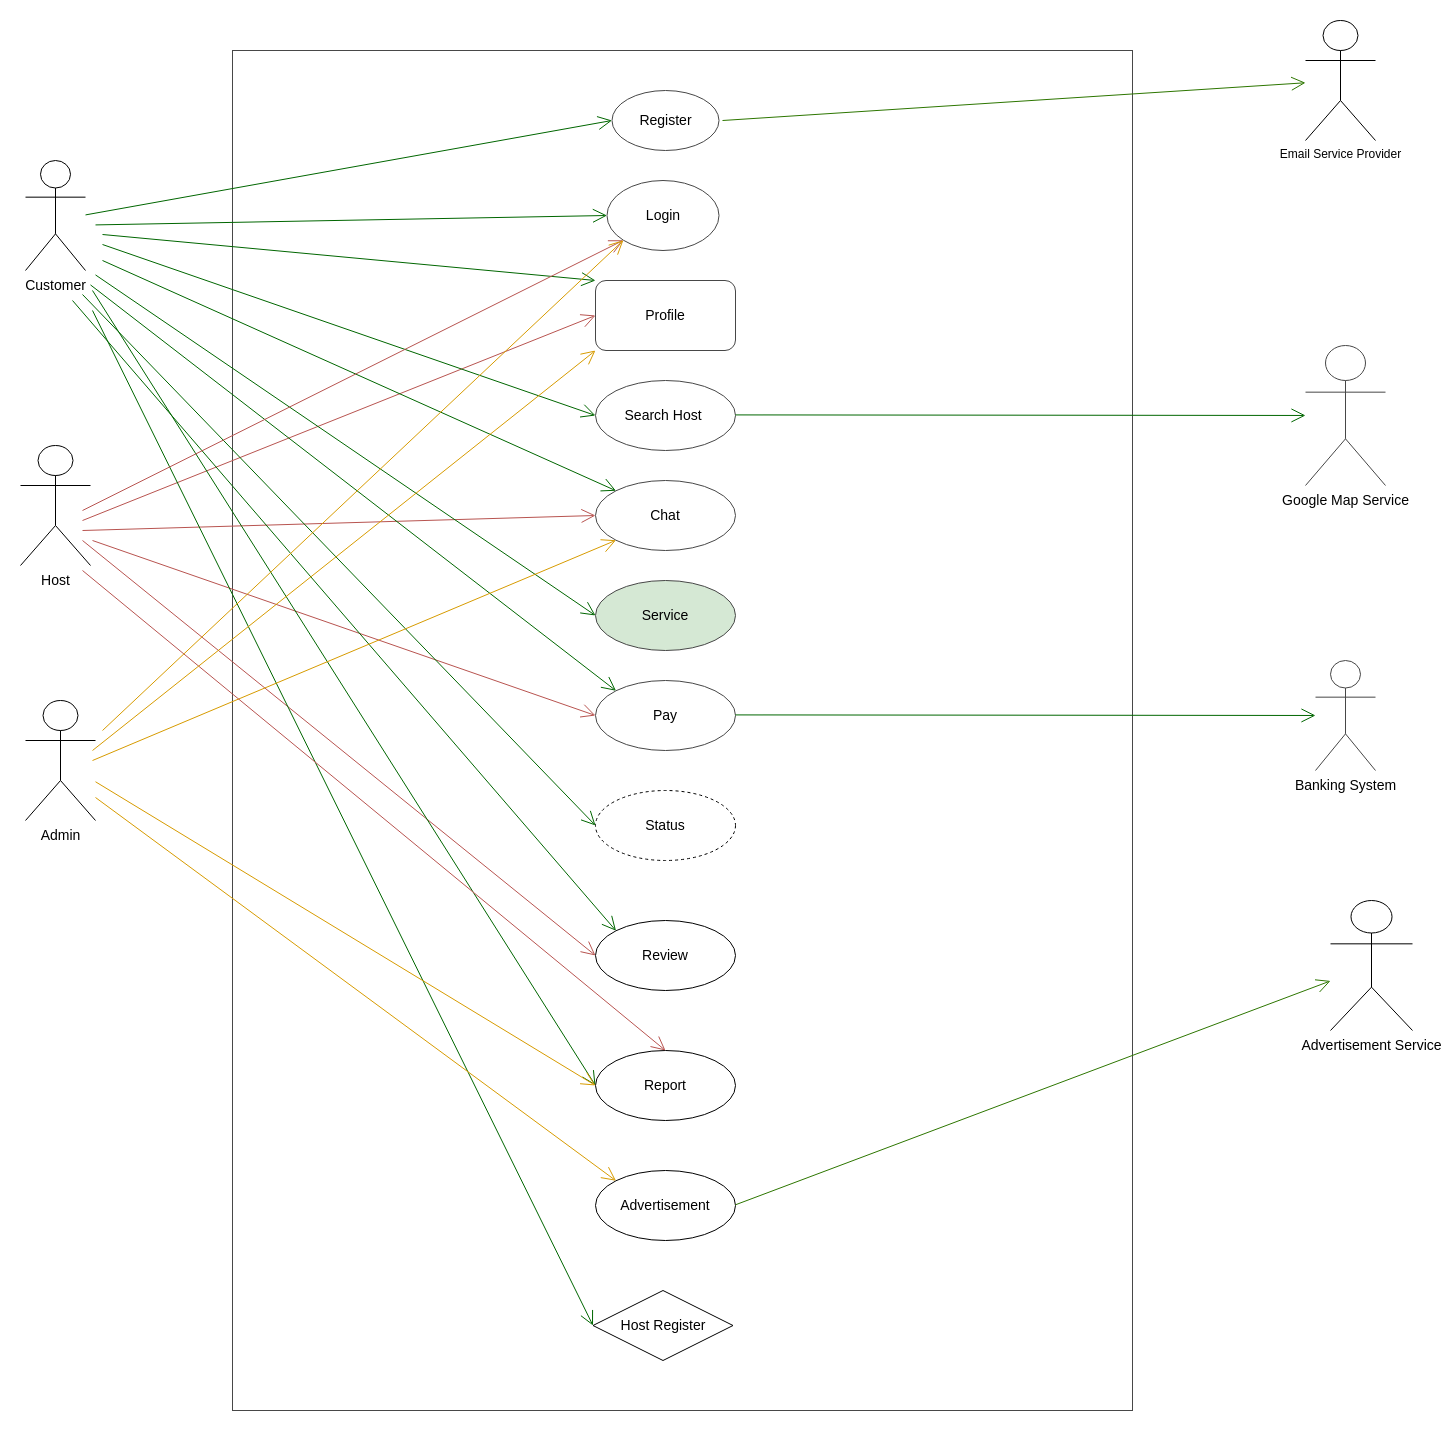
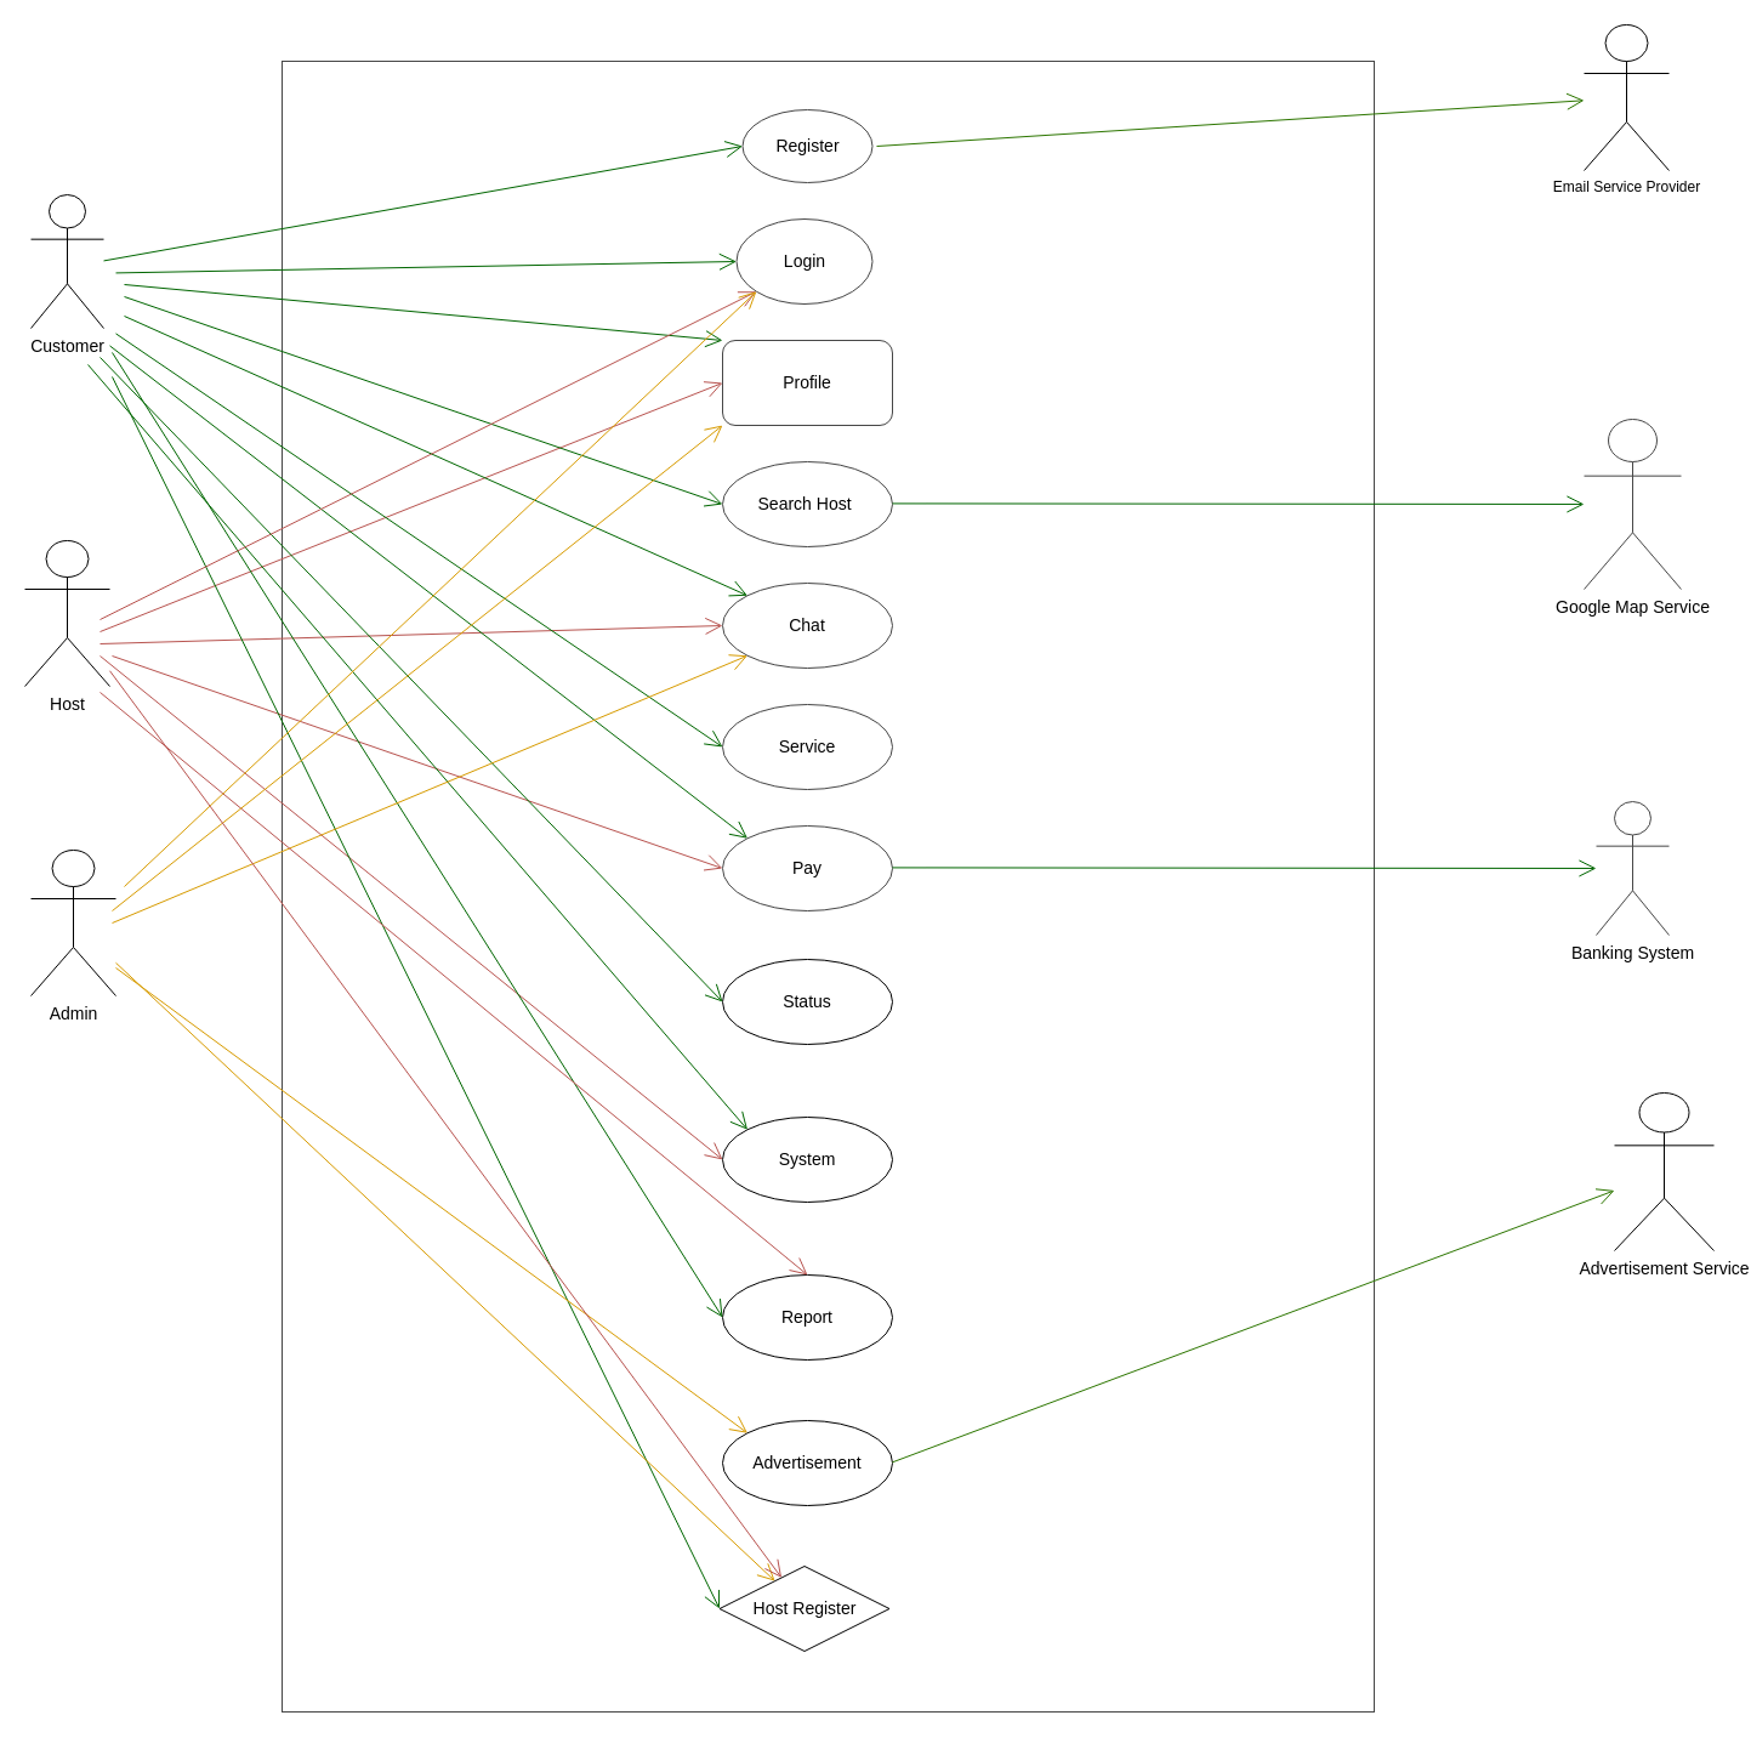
- <mxCell id="8" value="Service" style="ellipse;whiteSpace=wrap;html=1;strokeColor=#474747;fontSize=14;fillColor=#d5e8d4;" parent="1" vertex="1"><mxGeometry x="595" y="580" width="140" height="70" as="geometry" /></mxCell>
+ <mxCell id="8" value="Service" style="ellipse;whiteSpace=wrap;html=1;strokeColor=#474747;fontSize=14;" parent="1" vertex="1"><mxGeometry x="595" y="580" width="140" height="70" as="geometry" /></mxCell>
+ <mxCell id="47" value="" style="endArrow=open;endFill=1;endSize=12;html=1;fillColor=#f8cecc;strokeColor=#b85450;" parent="1" source="18" target="16" edge="1"><mxGeometry width="160" relative="1" as="geometry"><mxPoint x="52" y="600" as="sourcePoint" /><mxPoint x="565" y="1015" as="targetPoint" /></mxGeometry></mxCell>
- <mxCell id="12" value="Status" style="ellipse;whiteSpace=wrap;html=1;fontSize=14;dashed=1;" parent="1" vertex="1"><mxGeometry x="595" y="790" width="140" height="70" as="geometry" /></mxCell>
+ <mxCell id="12" value="Status" style="ellipse;whiteSpace=wrap;html=1;fontSize=14;" parent="1" vertex="1"><mxGeometry x="595" y="790" width="140" height="70" as="geometry" /></mxCell>
- <mxCell id="37" value="" style="endArrow=open;endFill=1;endSize=12;html=1;fontSize=14;entryX=0;entryY=0.5;entryDx=0;entryDy=0;fillColor=#ffe6cc;strokeColor=#d79b00;" parent="1" source="19" target="14" edge="1"><mxGeometry width="160" relative="1" as="geometry"><mxPoint x="162" y="810" as="sourcePoint" /><mxPoint x="565" y="1040.59" as="targetPoint" /></mxGeometry></mxCell>
- <mxCell id="13" value="Review" style="ellipse;whiteSpace=wrap;html=1;fontSize=14;" parent="1" vertex="1"><mxGeometry x="595" y="920" width="140" height="70" as="geometry" /></mxCell>
+ <mxCell id="13" value="System" style="ellipse;whiteSpace=wrap;html=1;fontSize=14;" parent="1" vertex="1"><mxGeometry x="595" y="920" width="140" height="70" as="geometry" /></mxCell>
+ <mxCell id="35" value="" style="endArrow=open;endFill=1;endSize=12;html=1;fontSize=14;fillColor=#ffe6cc;strokeColor=#d79b00;" parent="1" source="19" target="16" edge="1"><mxGeometry width="160" relative="1" as="geometry"><mxPoint x="95" y="880.002" as="sourcePoint" /><mxPoint x="595" y="1183.74" as="targetPoint" /></mxGeometry></mxCell>
